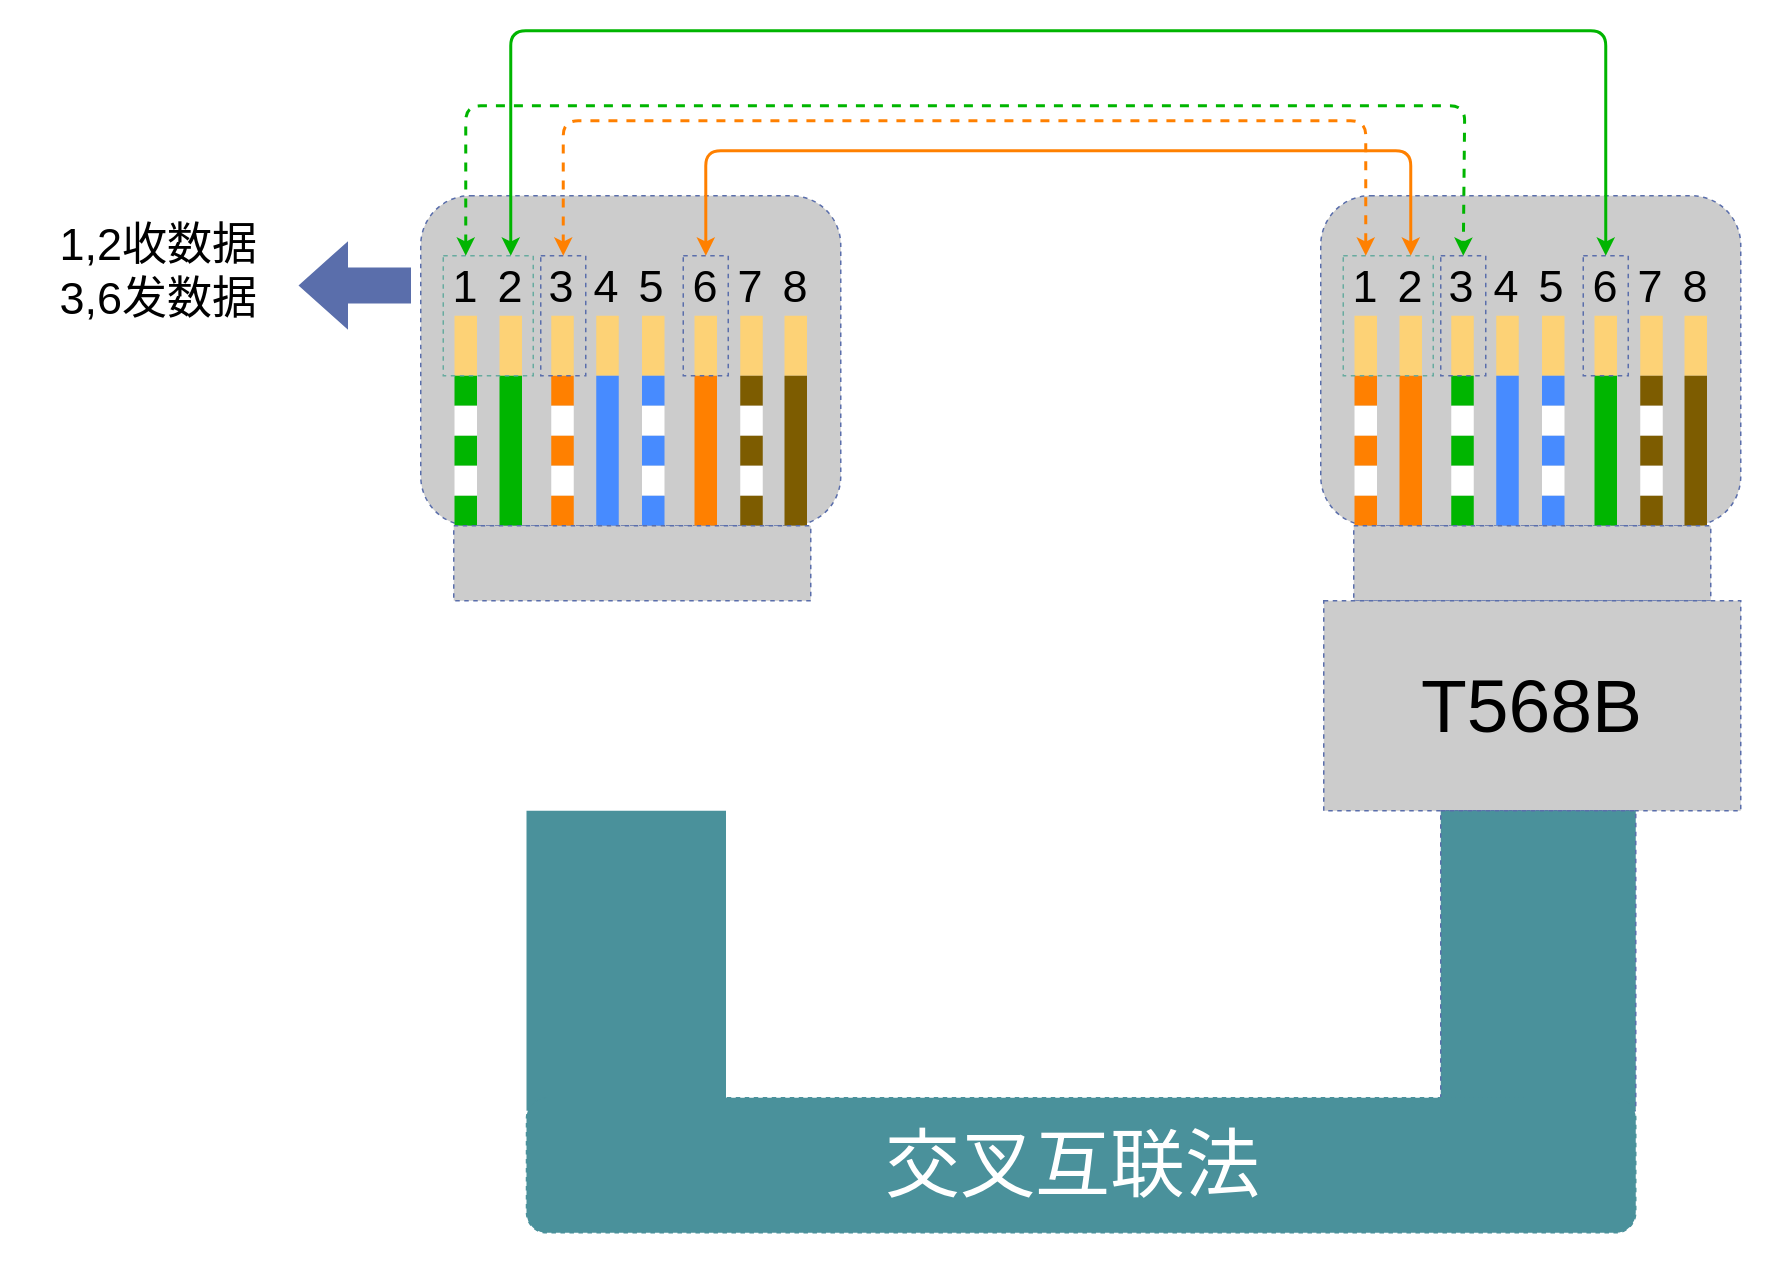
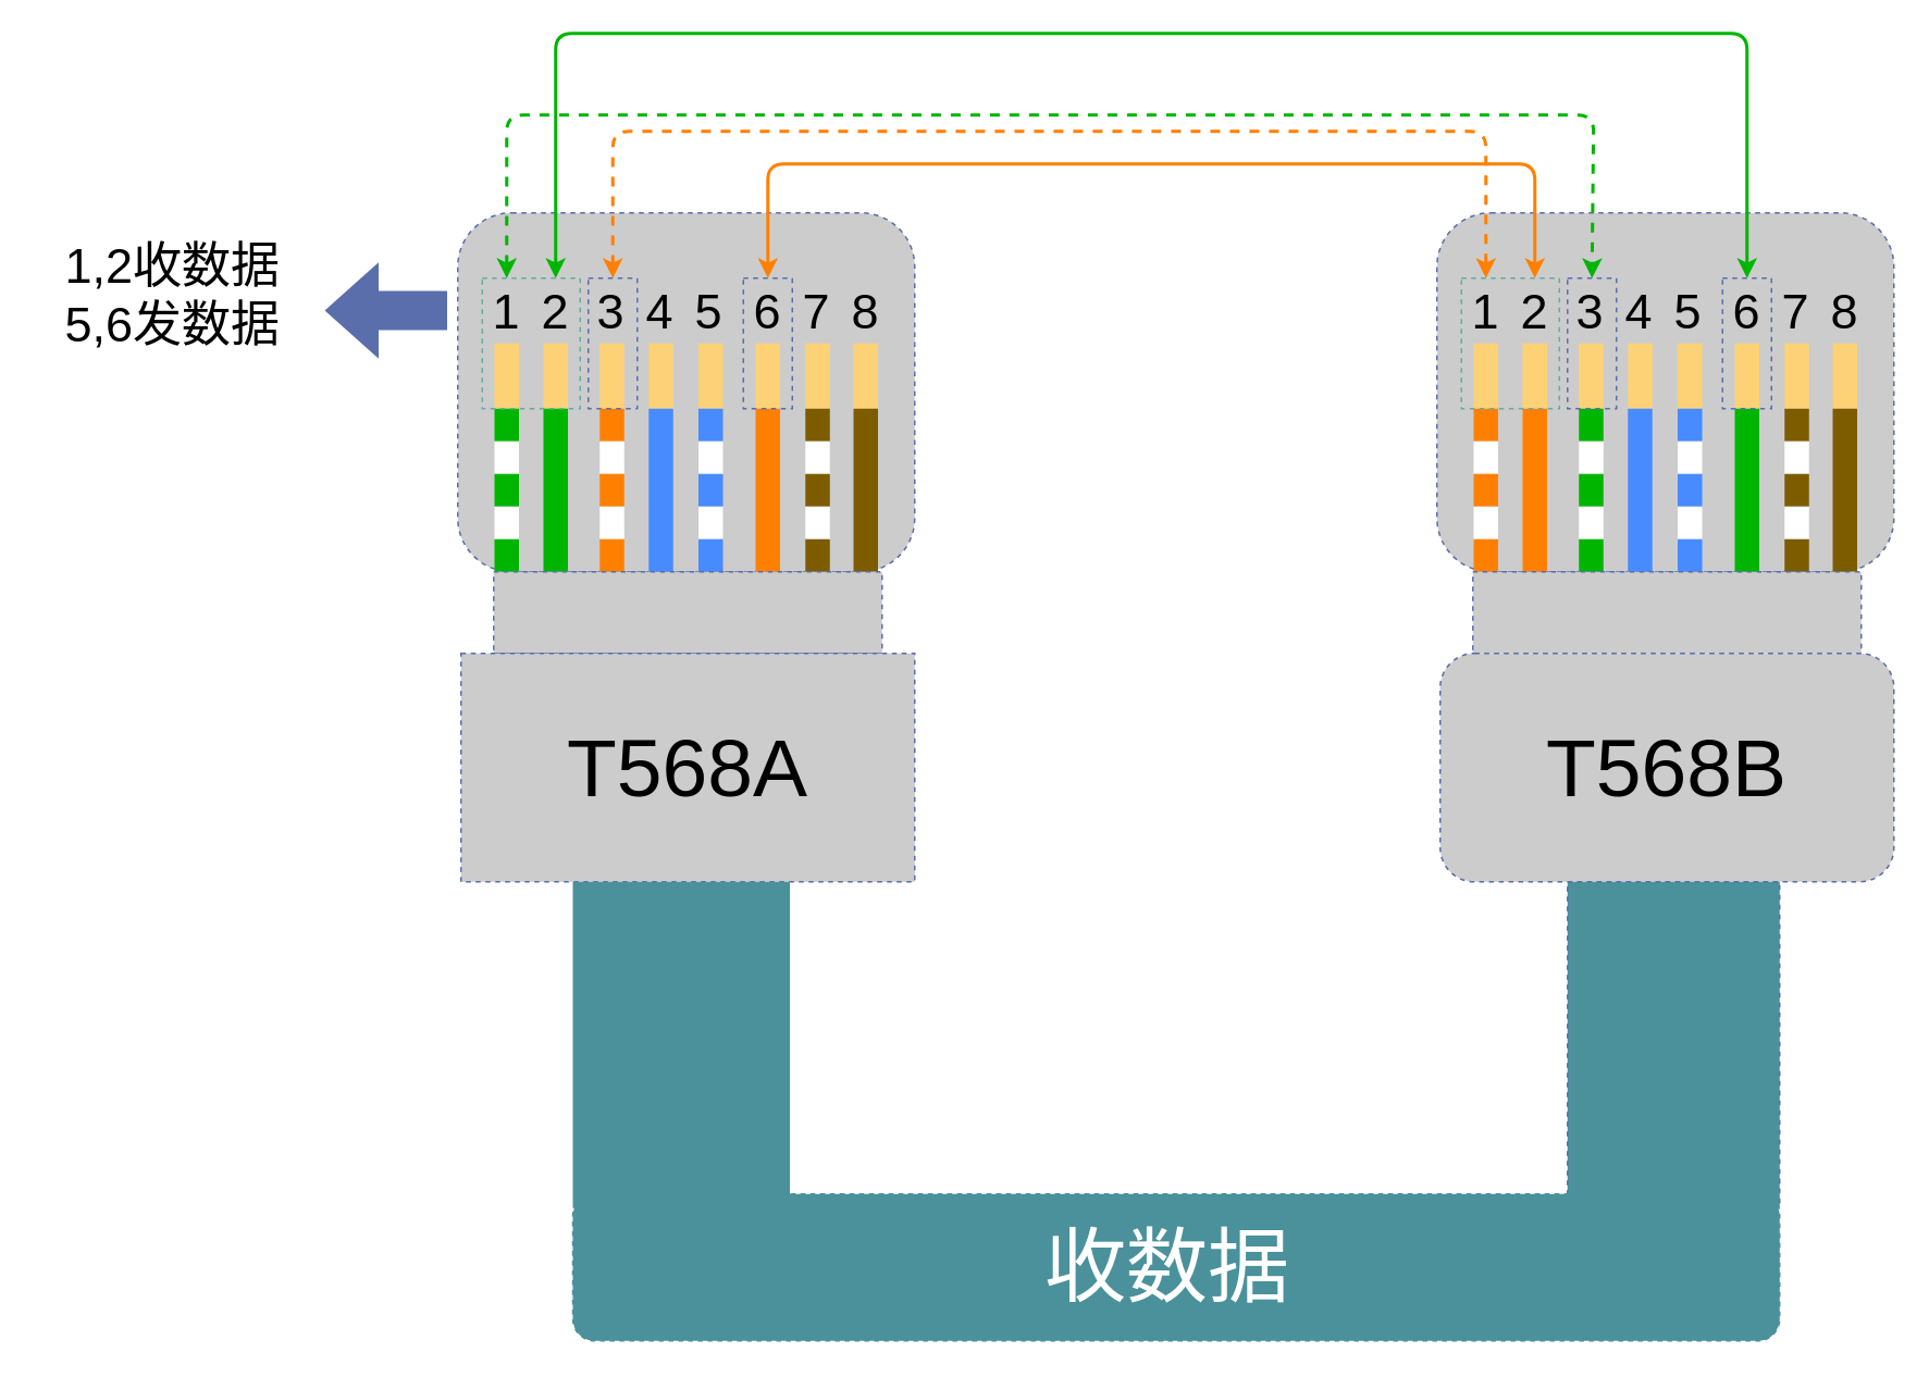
- <mxCell id="44" value="&lt;font style=&quot;font-size: 30px&quot;&gt;1,2收数据&lt;br&gt;3,6发数据&lt;br&gt;&lt;/font&gt;" style="text;html=1;strokeColor=none;fillColor=none;align=center;verticalAlign=middle;whiteSpace=wrap;rounded=0;shadow=0;dashed=1;" parent="1" vertex="1"><mxGeometry x="20" y="160" width="171" height="40" as="geometry" /></mxCell>
+ <mxCell id="44" value="&lt;font style=&quot;font-size: 30px&quot;&gt;1,2收数据&lt;br&gt;5,6发数据&lt;br&gt;&lt;/font&gt;" style="text;html=1;strokeColor=none;fillColor=none;align=center;verticalAlign=middle;whiteSpace=wrap;rounded=0;shadow=0;dashed=1;" parent="1" vertex="1"><mxGeometry x="20" y="160" width="171" height="40" as="geometry" /></mxCell>
+ <mxCell id="49" value="&lt;font style=&quot;font-size: 50px&quot;&gt;T568A&lt;/font&gt;" style="rounded=0;whiteSpace=wrap;html=1;shadow=0;dashed=1;strokeColor=#5A6EAB;fillColor=#CCCCCC;" parent="1" vertex="1"><mxGeometry x="282" y="400" width="278" height="140" as="geometry" /></mxCell>
- <mxCell id="95" value="&lt;font style=&quot;font-size: 50px&quot;&gt;T568B&lt;/font&gt;" style="rounded=0;whiteSpace=wrap;html=1;shadow=0;dashed=1;strokeColor=#5A6EAB;fillColor=#CCCCCC;" parent="1" vertex="1"><mxGeometry x="882" y="400" width="278" height="140" as="geometry" /></mxCell>
+ <mxCell id="95" value="&lt;font style=&quot;font-size: 50px&quot;&gt;T568B&lt;/font&gt;" style="whiteSpace=wrap;html=1;shadow=0;dashed=1;strokeColor=#5A6EAB;fillColor=#CCCCCC;rounded=1;" parent="1" vertex="1"><mxGeometry x="882" y="400" width="278" height="140" as="geometry" /></mxCell>
- <mxCell id="103" value="&lt;font style=&quot;font-size: 50px&quot;&gt;交叉互联法&lt;/font&gt;" style="text;html=1;strokeColor=none;fillColor=none;align=center;verticalAlign=middle;whiteSpace=wrap;rounded=0;shadow=0;dashed=1;labelBackgroundColor=none;fontColor=#FFFFFF;" parent="1" vertex="1"><mxGeometry x="580" y="771.41" width="270" height="10" as="geometry" /></mxCell>
+ <mxCell id="103" value="&lt;font style=&quot;font-size: 50px&quot;&gt;收数据&lt;/font&gt;" style="text;html=1;strokeColor=none;fillColor=none;align=center;verticalAlign=middle;whiteSpace=wrap;rounded=0;shadow=0;dashed=1;labelBackgroundColor=none;fontColor=#FFFFFF;" parent="1" vertex="1"><mxGeometry x="580" y="771.41" width="270" height="10" as="geometry" /></mxCell>
